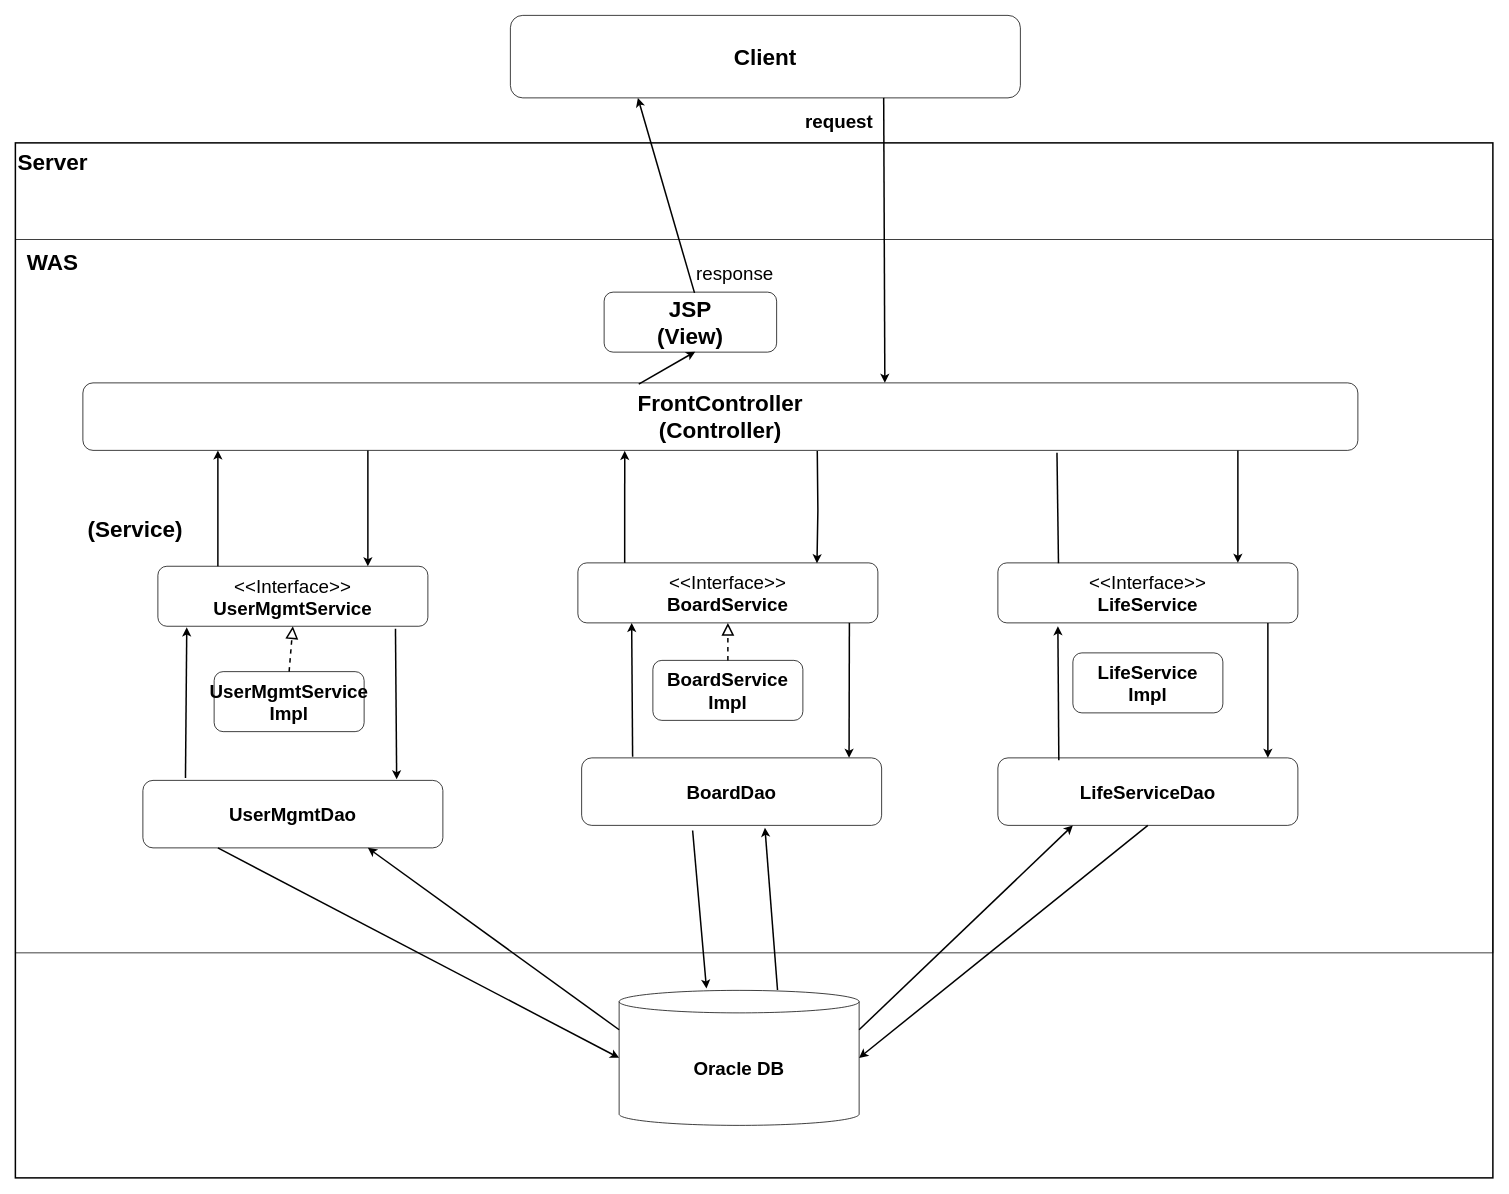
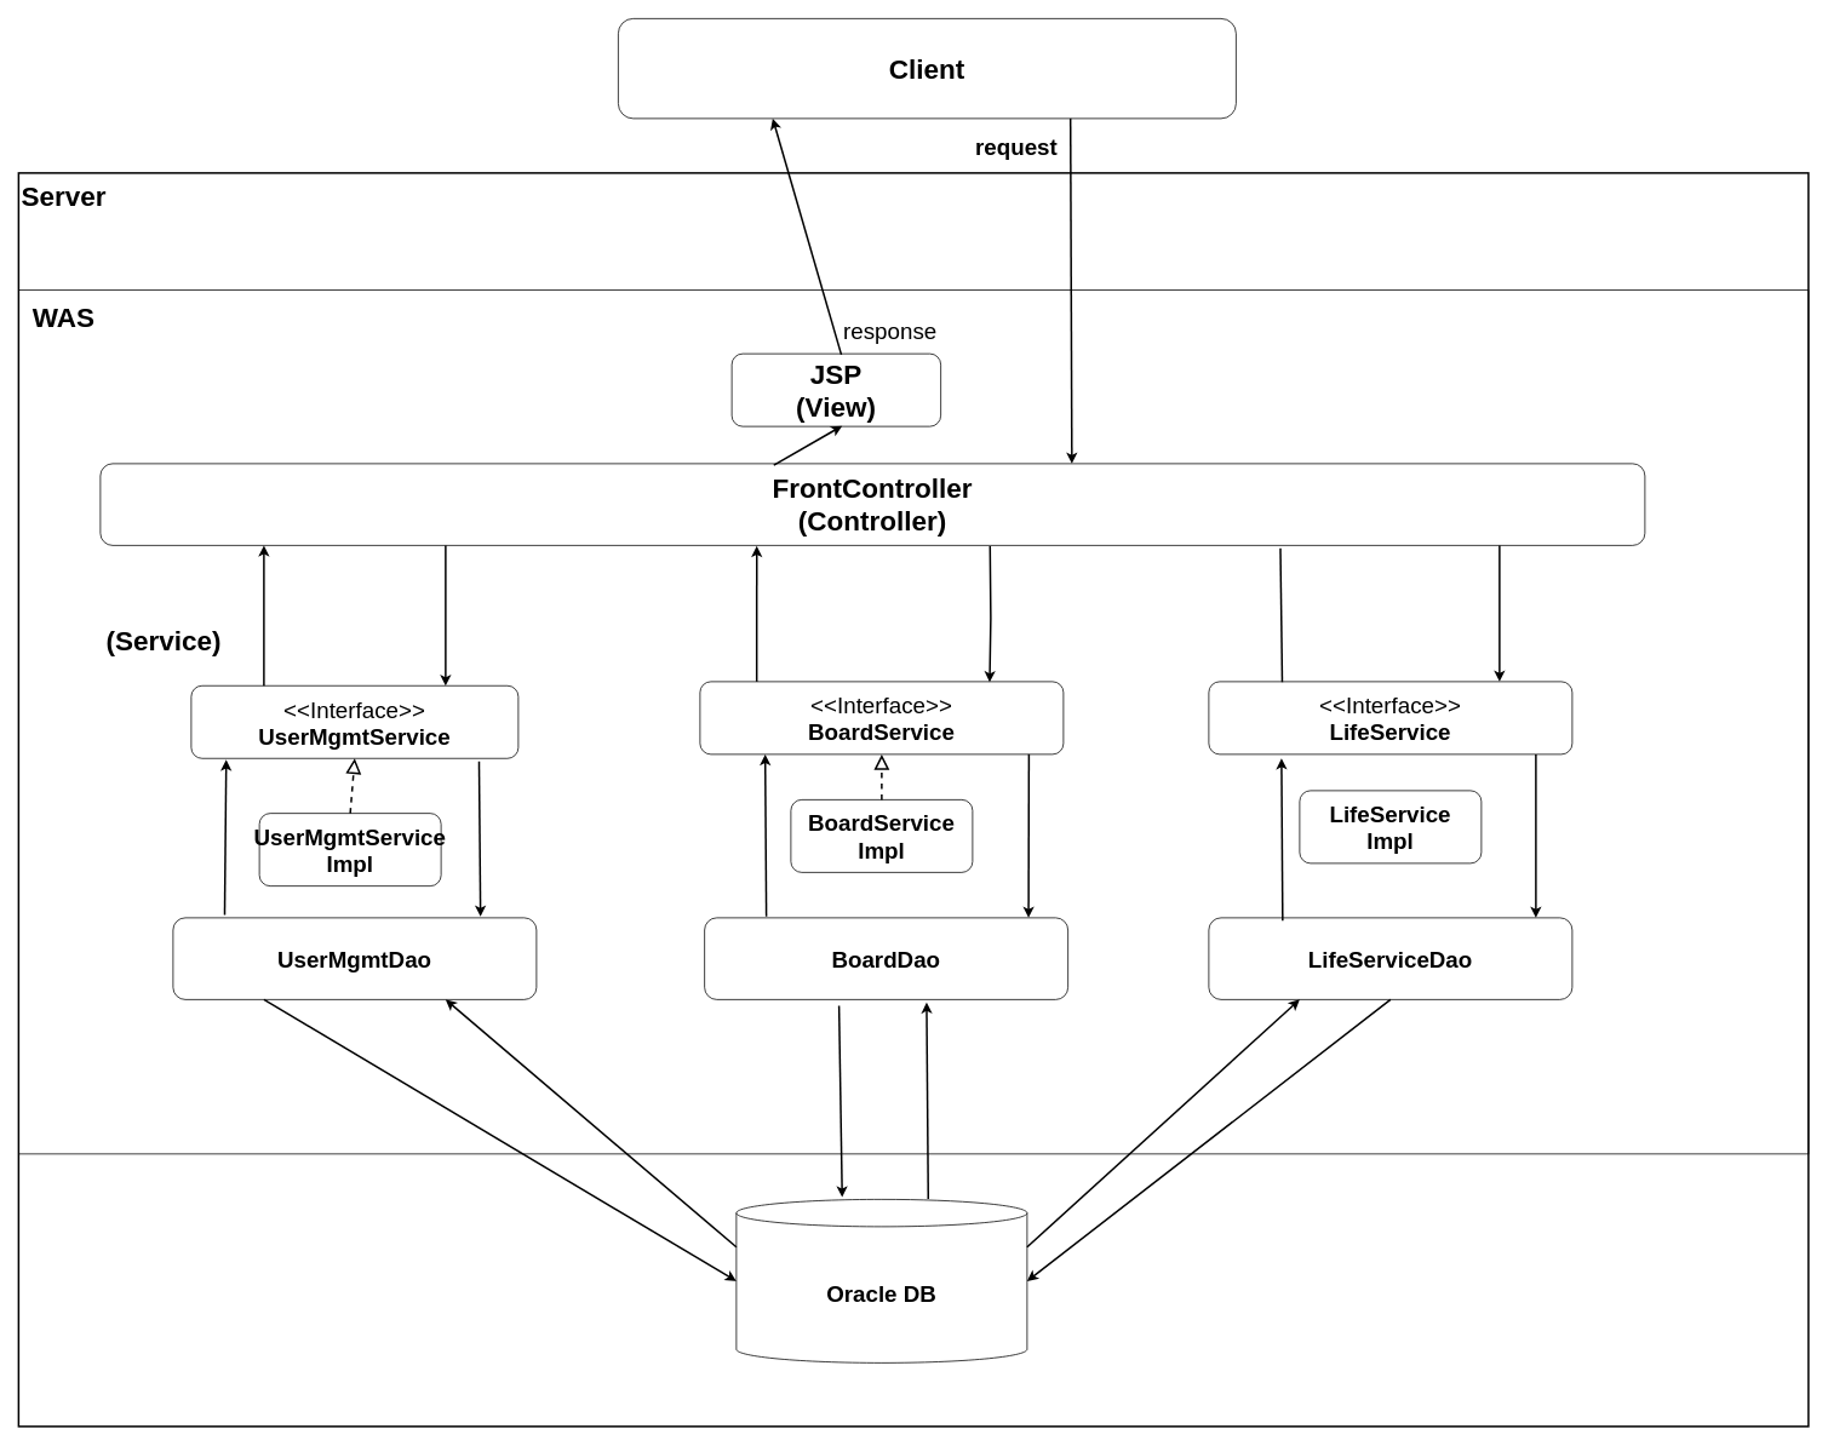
- <mxCell id="26" value="UserMgmtDao" style="rounded=1;whiteSpace=wrap;html=1;strokeColor=default;fontSize=25;fillColor=none;fontStyle=1" parent="1" vertex="1"><mxGeometry x="190" y="1040" width="400" height="90" as="geometry" /></mxCell>
+ <mxCell id="26" value="UserMgmtDao" style="rounded=1;whiteSpace=wrap;html=1;strokeColor=default;fontSize=25;fillColor=none;fontStyle=1" parent="1" vertex="1"><mxGeometry x="190" y="1010" width="400" height="90" as="geometry" /></mxCell>
- <mxCell id="14" value="&lt;b&gt;Oracle DB&lt;/b&gt;" style="shape=cylinder3;whiteSpace=wrap;html=1;boundedLbl=1;backgroundOutline=1;size=15;strokeColor=default;fontSize=25;fillColor=none;" parent="1" vertex="1"><mxGeometry x="825" y="1320" width="320" height="180" as="geometry" /></mxCell>
+ <mxCell id="14" value="&lt;b&gt;Oracle DB&lt;/b&gt;" style="shape=cylinder3;whiteSpace=wrap;html=1;boundedLbl=1;backgroundOutline=1;size=15;strokeColor=default;fontSize=25;fillColor=none;" parent="1" vertex="1"><mxGeometry x="810" y="1320" width="320" height="180" as="geometry" /></mxCell>
